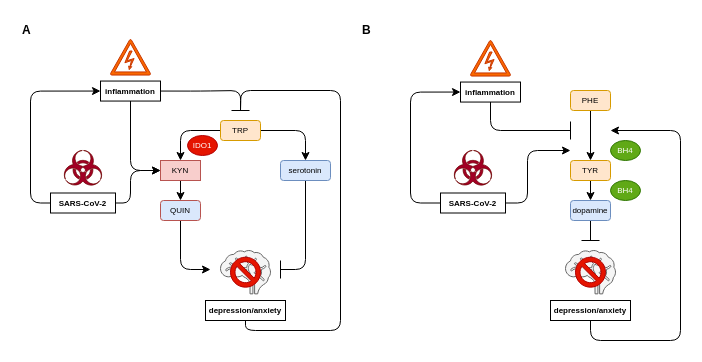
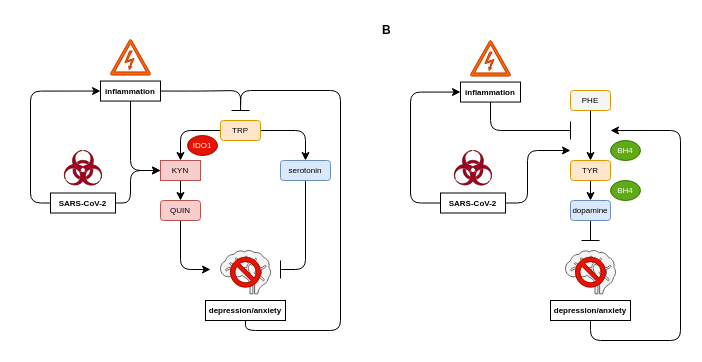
- <mxCell id="38" value="A" style="text;html=1;strokeColor=none;fillColor=none;align=left;verticalAlign=middle;whiteSpace=wrap;rounded=0;fontSize=12;fontStyle=1" vertex="1" parent="1"><mxGeometry width="20" height="20" as="geometry" x="20" y="20" /></mxCell>
- <mxCell id="39" value="B" style="text;html=1;strokeColor=none;fillColor=none;align=left;verticalAlign=middle;whiteSpace=wrap;rounded=0;fontSize=12;fontStyle=1" vertex="1" parent="1"><mxGeometry x="360" y="20" width="20" height="20" as="geometry" /></mxCell>
+ <mxCell id="39" value="B" style="text;html=1;strokeColor=none;fillColor=none;align=left;verticalAlign=middle;whiteSpace=wrap;rounded=0;fontSize=12;fontStyle=1" vertex="1" parent="1"><mxGeometry x="380" width="20" height="20" as="geometry" y="20" /></mxCell>
- <mxCell id="28" value="PHE" style="rounded=1;whiteSpace=wrap;html=1;fontSize=8;fillColor=#ffe6cc;strokeColor=#d79b00;" vertex="1" parent="1"><mxGeometry x="570" y="90" width="40" height="20" as="geometry" /></mxCell>
+ <mxCell id="28" value="PHE" style="rounded=1;whiteSpace=wrap;html=1;fontSize=8;fillColor=#f5f5f5;strokeColor=#d79b00;" vertex="1" parent="1"><mxGeometry x="570" y="90" width="40" height="20" as="geometry" /></mxCell>
- <mxCell id="10" value="QUIN" style="rounded=1;whiteSpace=wrap;html=1;fontSize=8;fillColor=#dae8fc;strokeColor=#b85450;" vertex="1" parent="1"><mxGeometry x="160" y="200" width="40" height="20" as="geometry" /></mxCell>
+ <mxCell id="10" value="QUIN" style="rounded=1;whiteSpace=wrap;html=1;fontSize=8;fillColor=#f8cecc;strokeColor=#b85450;" vertex="1" parent="1"><mxGeometry x="160" y="200" width="40" height="20" as="geometry" /></mxCell>
